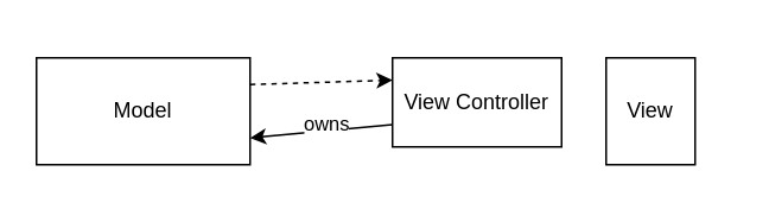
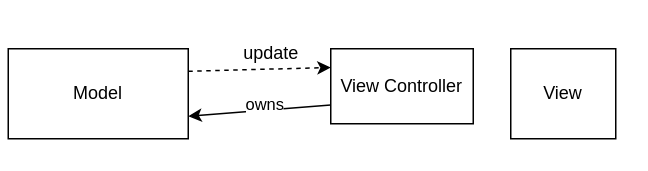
+ <mxCell id="8" value="update" style="text;html=1;align=center;verticalAlign=middle;resizable=0;points=[];autosize=1;strokeColor=none;fillColor=none;" vertex="1" parent="1"><mxGeometry x="150" y="20" width="60" height="30" as="geometry" /></mxCell>
- <mxCell id="3" value="Model" style="rounded=0;whiteSpace=wrap;html=1;" vertex="1" parent="1"><mxGeometry x="20" y="32" width="120" height="60" as="geometry" /></mxCell>
+ <mxCell id="3" value="Model" style="rounded=0;whiteSpace=wrap;html=1;" vertex="1" parent="1"><mxGeometry x="5" y="32" width="120" height="60" as="geometry" /></mxCell>
- <mxCell id="4" value="View" style="rounded=0;whiteSpace=wrap;html=1;" vertex="1" parent="1"><mxGeometry x="340" y="32" width="50" height="60" as="geometry" /></mxCell>
+ <mxCell id="4" value="View" style="rounded=0;whiteSpace=wrap;html=1;" vertex="1" parent="1"><mxGeometry x="340" y="32" width="70" height="60" as="geometry" /></mxCell>
